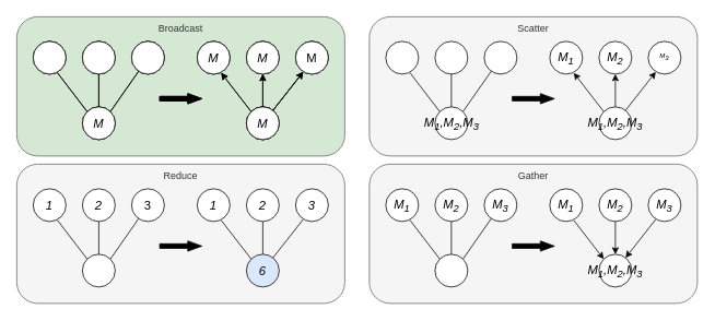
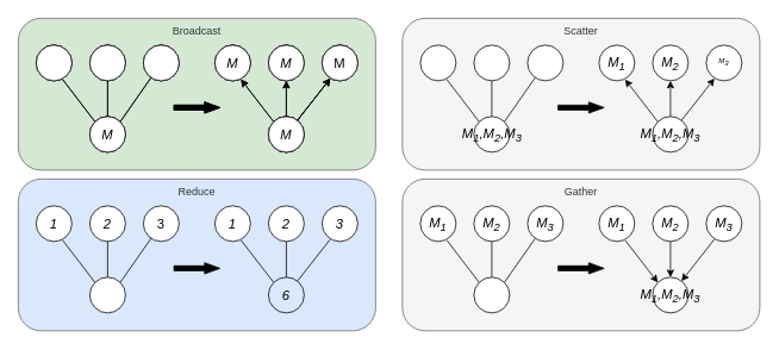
- <mxCell id="2" value="Reduce" style="rounded=1;whiteSpace=wrap;html=1;verticalAlign=top;fillColor=#f5f5f5;strokeColor=#666666;fontColor=#333333;" parent="1" vertex="1"><mxGeometry y="200" width="400" height="170" as="geometry" x="20" /></mxCell>
+ <mxCell id="2" value="Reduce" style="rounded=1;whiteSpace=wrap;html=1;verticalAlign=top;fillColor=#dae8fc;strokeColor=#666666;fontColor=#333333;" parent="1" vertex="1"><mxGeometry y="200" width="400" height="170" as="geometry" x="20" /></mxCell>
